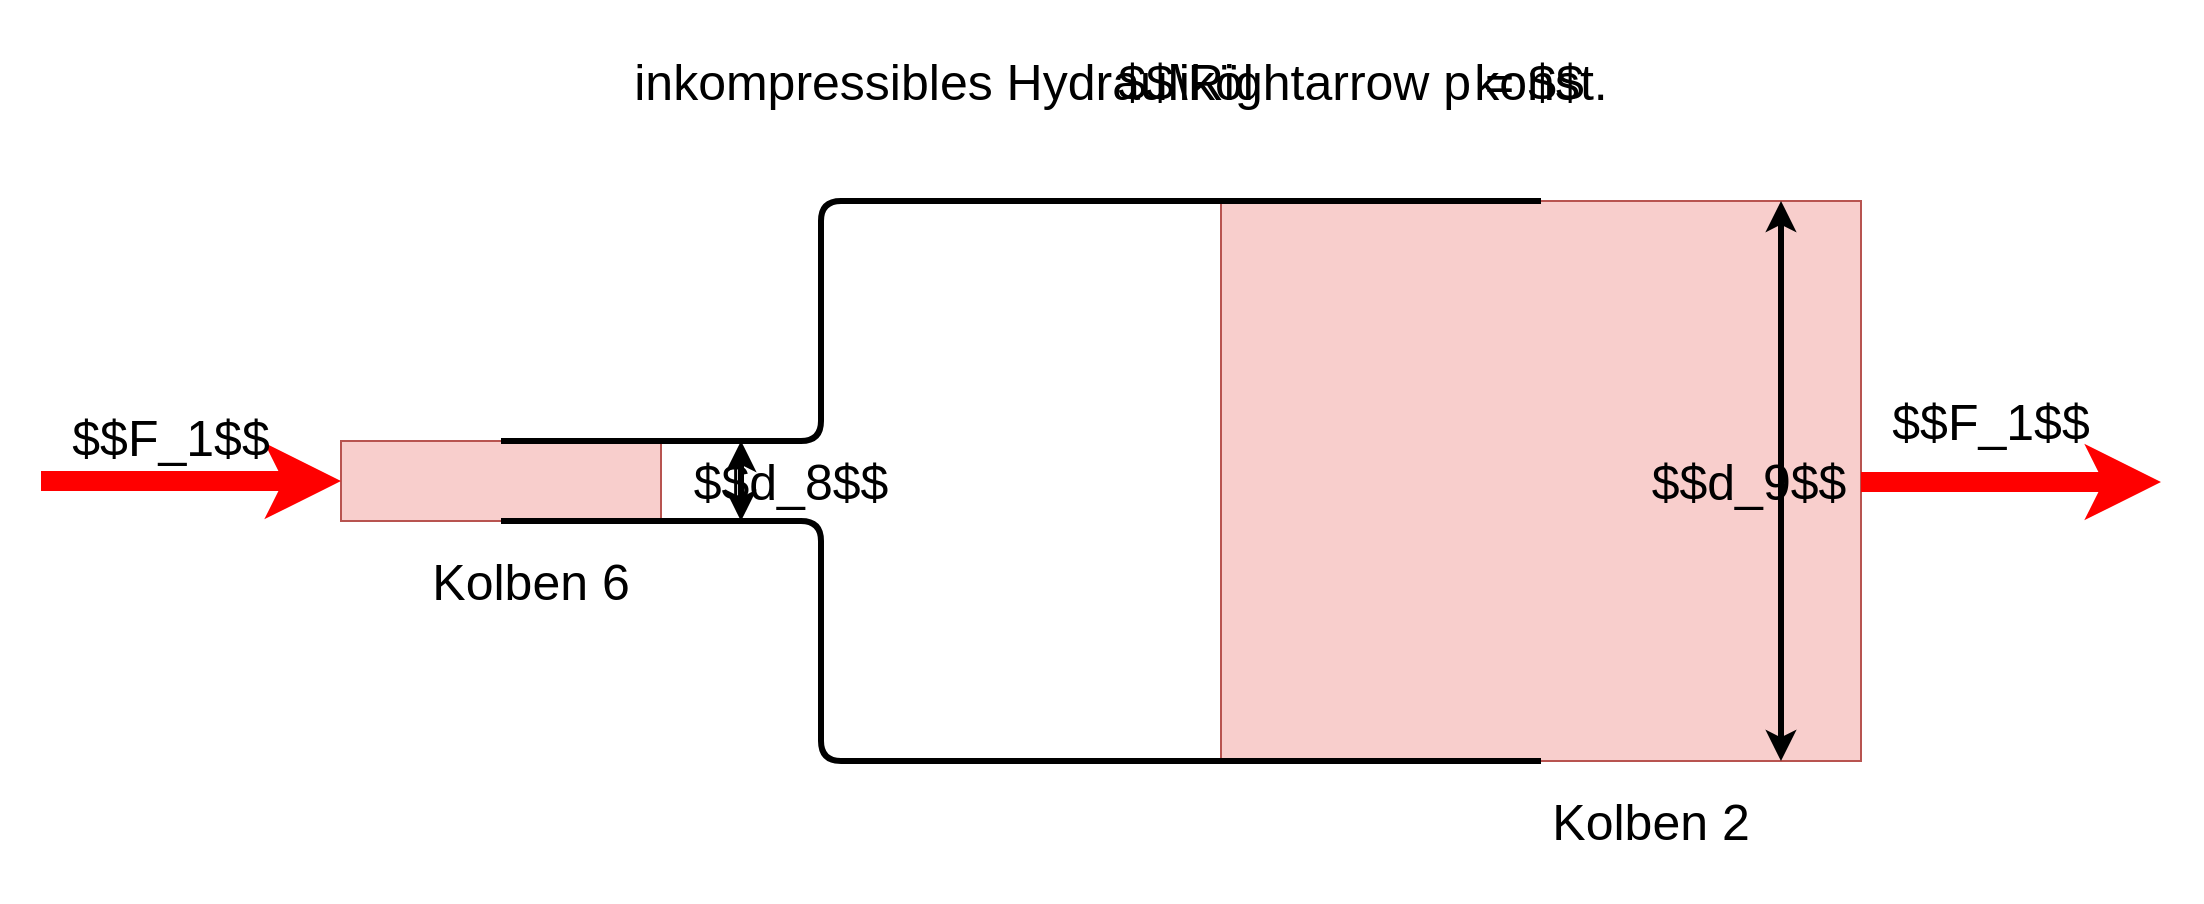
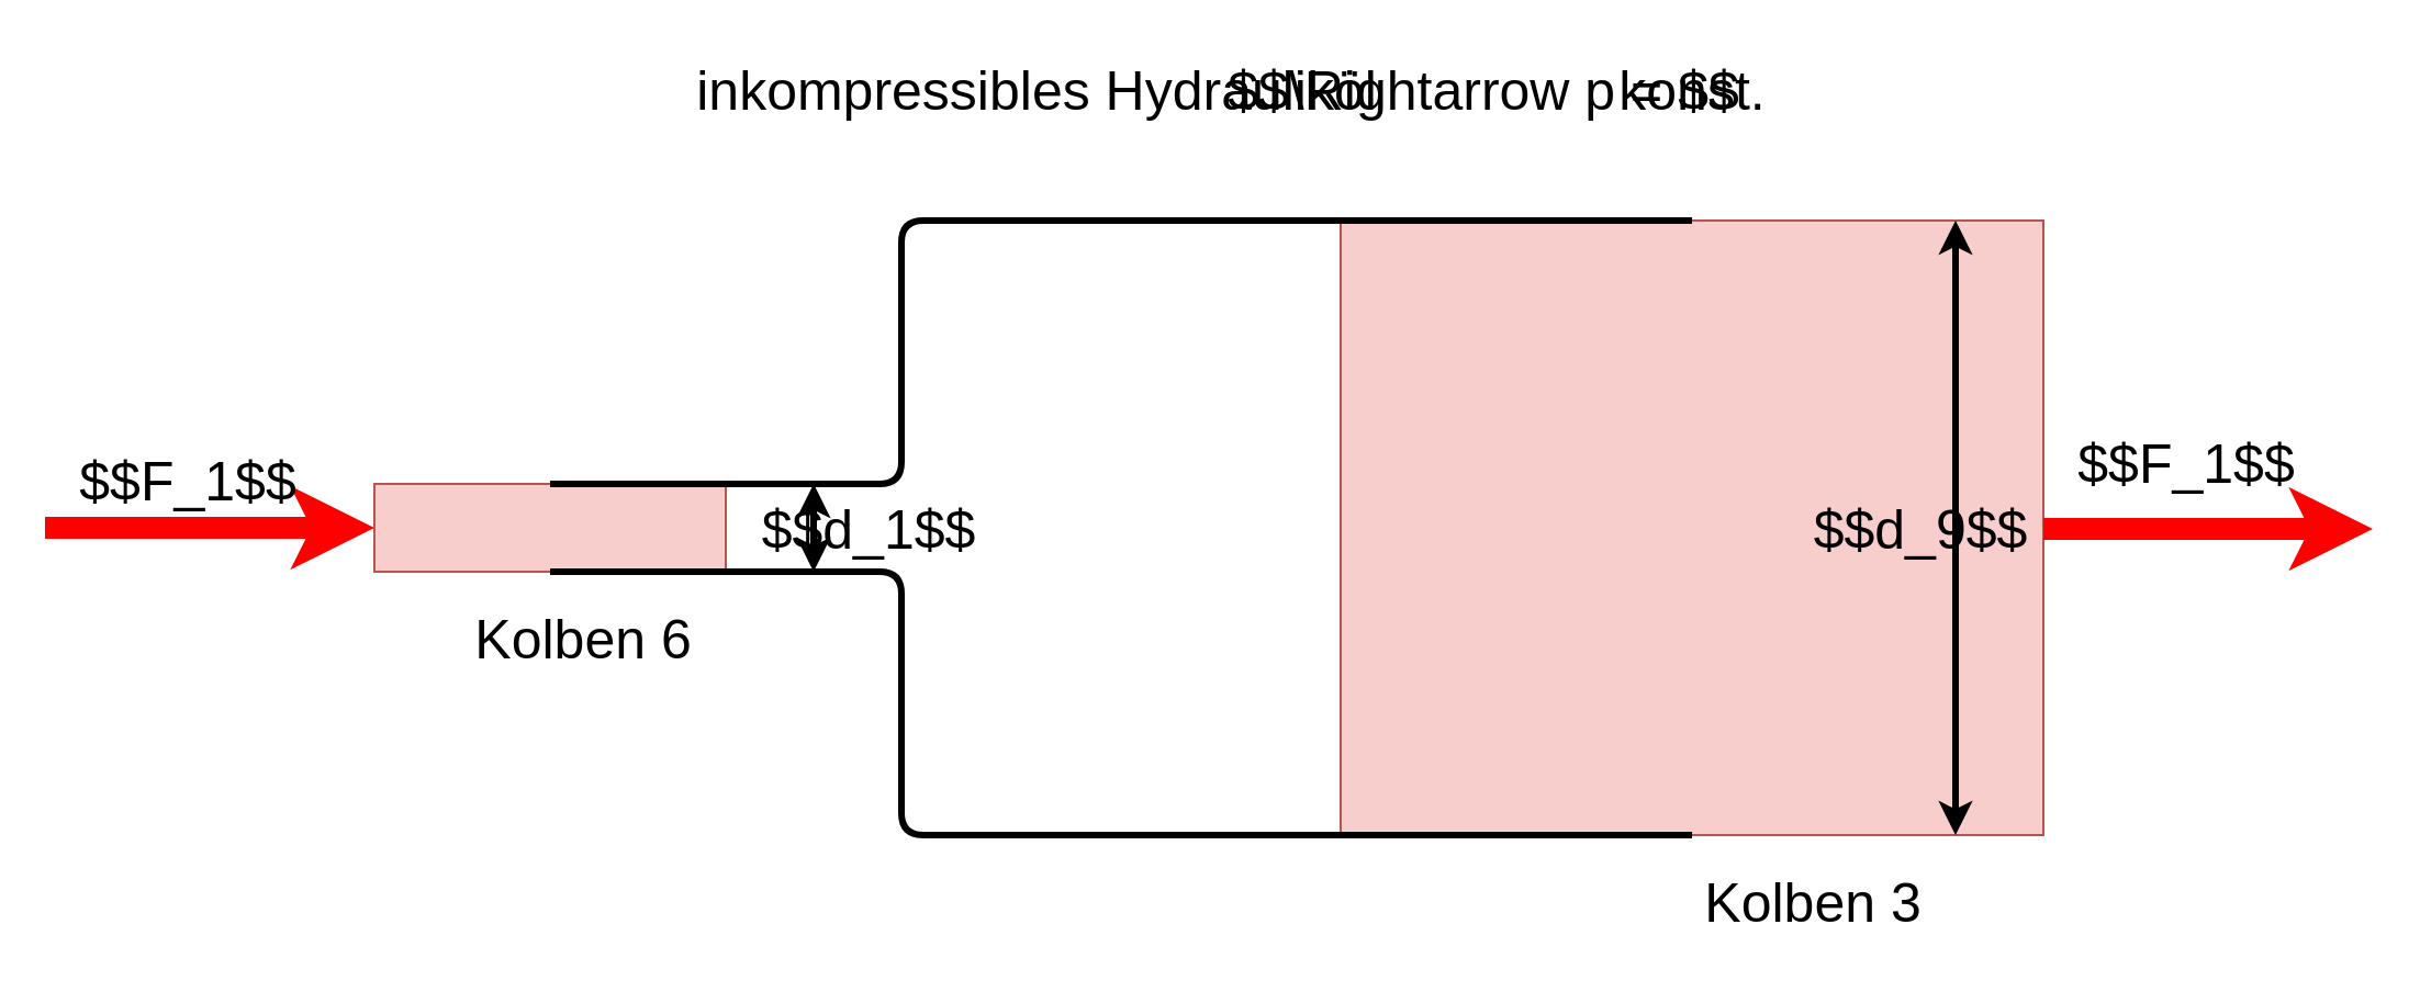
- <mxCell id="11" value="$$d_8$$" style="text;html=1;resizable=0;autosize=1;align=center;verticalAlign=middle;points=[];fillColor=none;strokeColor=none;rounded=0;fontSize=25;" vertex="1" parent="1"><mxGeometry x="340" y="220" width="110" height="40" as="geometry" /></mxCell>
+ <mxCell id="11" value="$$d_1$$" style="text;html=1;resizable=0;autosize=1;align=center;verticalAlign=middle;points=[];fillColor=none;strokeColor=none;rounded=0;fontSize=25;" vertex="1" parent="1"><mxGeometry x="340" y="220" width="110" height="40" as="geometry" /></mxCell>
- <mxCell id="16" value="Kolben 2" style="text;html=1;resizable=0;autosize=1;align=center;verticalAlign=middle;points=[];fillColor=none;strokeColor=none;rounded=0;fontSize=25;" vertex="1" parent="1"><mxGeometry x="770" y="390" width="110" height="40" as="geometry" /></mxCell>
+ <mxCell id="16" value="Kolben 3" style="text;html=1;resizable=0;autosize=1;align=center;verticalAlign=middle;points=[];fillColor=none;strokeColor=none;rounded=0;fontSize=25;" vertex="1" parent="1"><mxGeometry x="770" y="390" width="110" height="40" as="geometry" /></mxCell>
